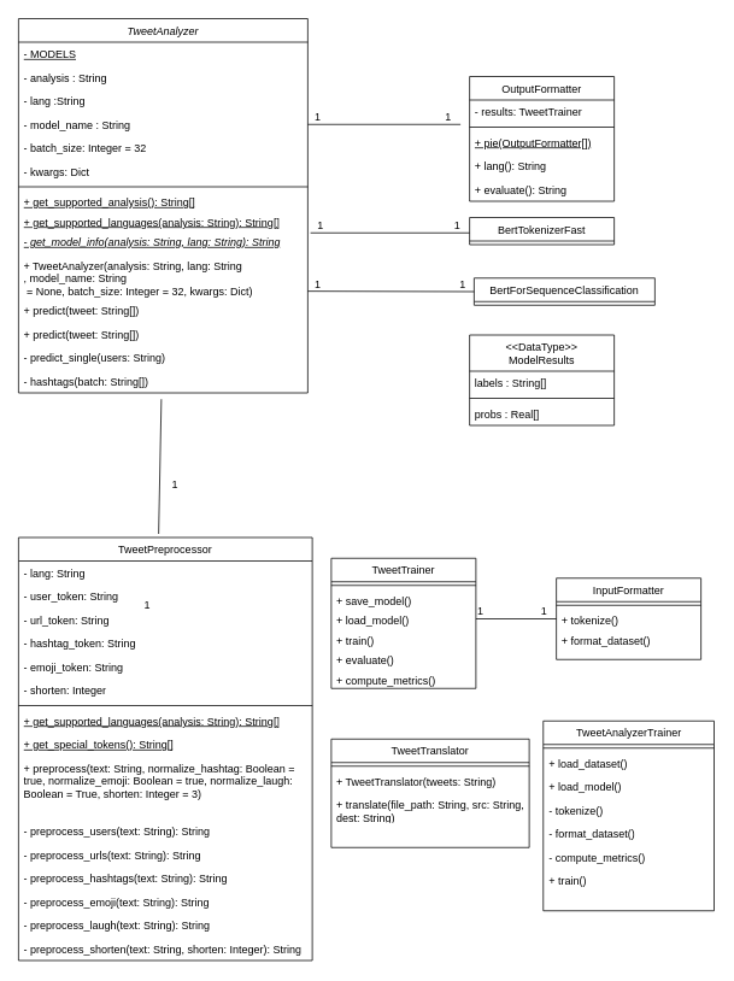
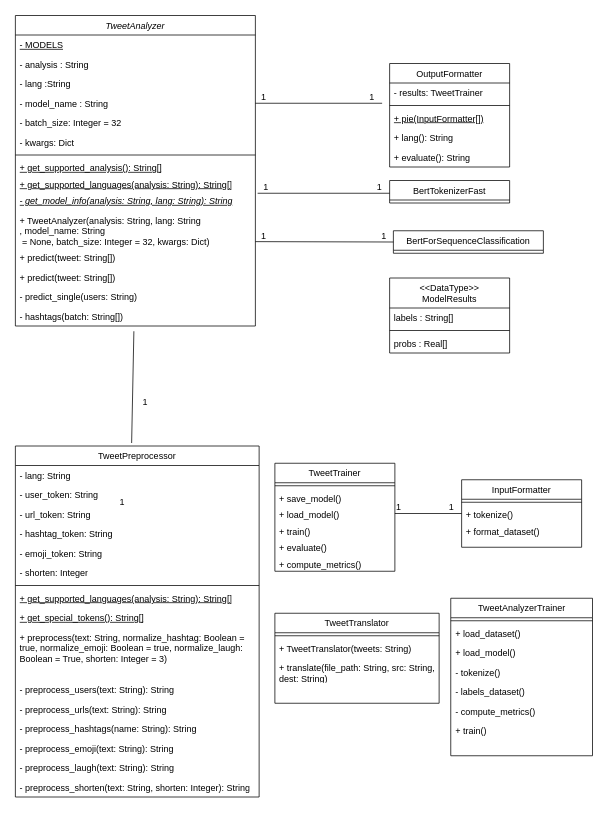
- <mxCell id="67" value="+ pie(OutputFormatter[])" style="text;strokeColor=none;fillColor=none;align=left;verticalAlign=top;spacingLeft=4;spacingRight=4;overflow=hidden;rotatable=0;points=[[0,0.5],[1,0.5]];portConstraint=eastwest;whiteSpace=wrap;fontStyle=4" vertex="1" parent="64"><mxGeometry y="60" width="160" height="26" as="geometry" /></mxCell>
+ <mxCell id="67" value="+ pie(InputFormatter[])" style="text;strokeColor=none;fillColor=none;align=left;verticalAlign=top;spacingLeft=4;spacingRight=4;overflow=hidden;rotatable=0;points=[[0,0.5],[1,0.5]];portConstraint=eastwest;whiteSpace=wrap;fontStyle=4" vertex="1" parent="64"><mxGeometry y="60" width="160" height="26" as="geometry" /></mxCell>
- <mxCell id="82" value="- format_dataset()" style="text;align=left;verticalAlign=top;spacingLeft=4;spacingRight=4;overflow=hidden;rotatable=0;points=[[0,0.5],[1,0.5]];portConstraint=eastwest;fontStyle=0;whiteSpace=wrap;" parent="77" vertex="1"><mxGeometry y="112" width="189" height="26" as="geometry" /></mxCell>
+ <mxCell id="82" value="- labels_dataset()" style="text;align=left;verticalAlign=top;spacingLeft=4;spacingRight=4;overflow=hidden;rotatable=0;points=[[0,0.5],[1,0.5]];portConstraint=eastwest;fontStyle=0;whiteSpace=wrap;" parent="77" vertex="1"><mxGeometry y="112" width="189" height="26" as="geometry" /></mxCell>
- <mxCell id="31" value="- preprocess_hashtags(text: String): String" style="text;align=left;verticalAlign=top;spacingLeft=4;spacingRight=4;overflow=hidden;rotatable=0;points=[[0,0.5],[1,0.5]];portConstraint=eastwest;rounded=0;shadow=0;html=0;fontStyle=0;whiteSpace=wrap;" parent="18" vertex="1"><mxGeometry y="364" width="325" height="26" as="geometry" /></mxCell>
+ <mxCell id="31" value="- preprocess_hashtags(name: String): String" style="text;align=left;verticalAlign=top;spacingLeft=4;spacingRight=4;overflow=hidden;rotatable=0;points=[[0,0.5],[1,0.5]];portConstraint=eastwest;rounded=0;shadow=0;html=0;fontStyle=0;whiteSpace=wrap;" parent="18" vertex="1"><mxGeometry y="364" width="325" height="26" as="geometry" /></mxCell>
